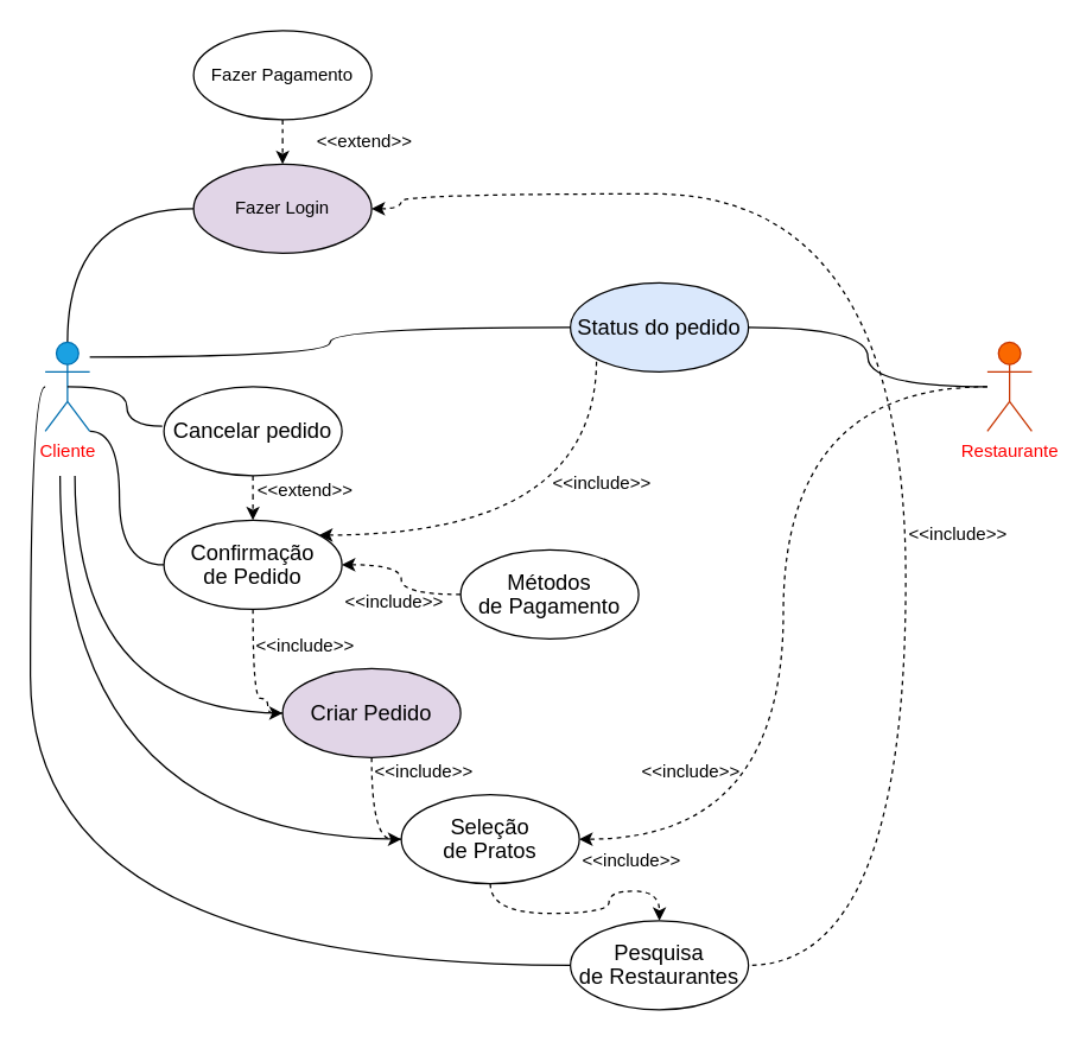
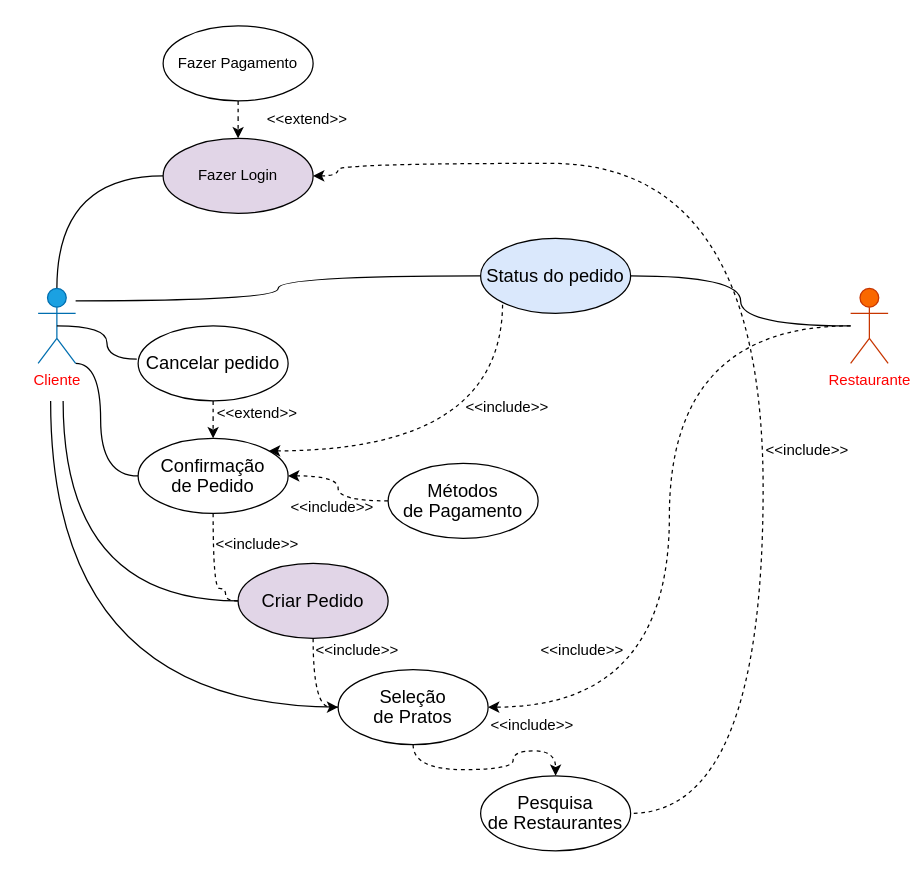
- <mxCell id="10" value="&lt;font color=&quot;#ff0000&quot;&gt;Restaurante&lt;/font&gt;" style="shape=umlActor;verticalLabelPosition=bottom;verticalAlign=top;html=1;fillColor=#fa6800;fontColor=#000000;strokeColor=#C73500;" parent="1" vertex="1"><mxGeometry x="665" y="230" width="30" height="60" as="geometry" /></mxCell>
+ <mxCell id="10" value="&lt;font color=&quot;#ff0000&quot;&gt;Restaurante&lt;/font&gt;" style="shape=umlActor;verticalLabelPosition=bottom;verticalAlign=top;html=1;fillColor=#fa6800;fontColor=#000000;strokeColor=#C73500;" parent="1" vertex="1"><mxGeometry x="680" y="230" width="30" height="60" as="geometry" /></mxCell>
- <mxCell id="22" style="edgeStyle=orthogonalEdgeStyle;rounded=0;orthogonalLoop=1;jettySize=auto;html=1;entryX=0;entryY=0.5;entryDx=0;entryDy=0;curved=1;endArrow=classic;endFill=1;dashed=1;" parent="1" source="24" target="19" edge="1"><mxGeometry relative="1" as="geometry"><Array as="points"><mxPoint x="170" y="470" /><mxPoint x="180" y="470" /><mxPoint x="180" y="480" /></Array></mxGeometry></mxCell>
+ <mxCell id="22" style="edgeStyle=orthogonalEdgeStyle;rounded=0;orthogonalLoop=1;jettySize=auto;html=1;entryX=0;entryY=0.5;entryDx=0;entryDy=0;curved=1;endArrow=none;endFill=1;dashed=1;" parent="1" source="24" target="19" edge="1"><mxGeometry relative="1" as="geometry"><Array as="points"><mxPoint x="170" y="470" /><mxPoint x="180" y="470" /><mxPoint x="180" y="480" /></Array></mxGeometry></mxCell>
- <mxCell id="5" style="edgeStyle=orthogonalEdgeStyle;rounded=0;orthogonalLoop=1;jettySize=auto;html=1;entryX=0;entryY=0.5;entryDx=0;entryDy=0;curved=1;endArrow=none;endFill=0;" parent="1" source="8" target="15" edge="1"><mxGeometry relative="1" as="geometry"><Array as="points"><mxPoint x="20" y="260" /><mxPoint x="20" y="650" /></Array></mxGeometry></mxCell>
